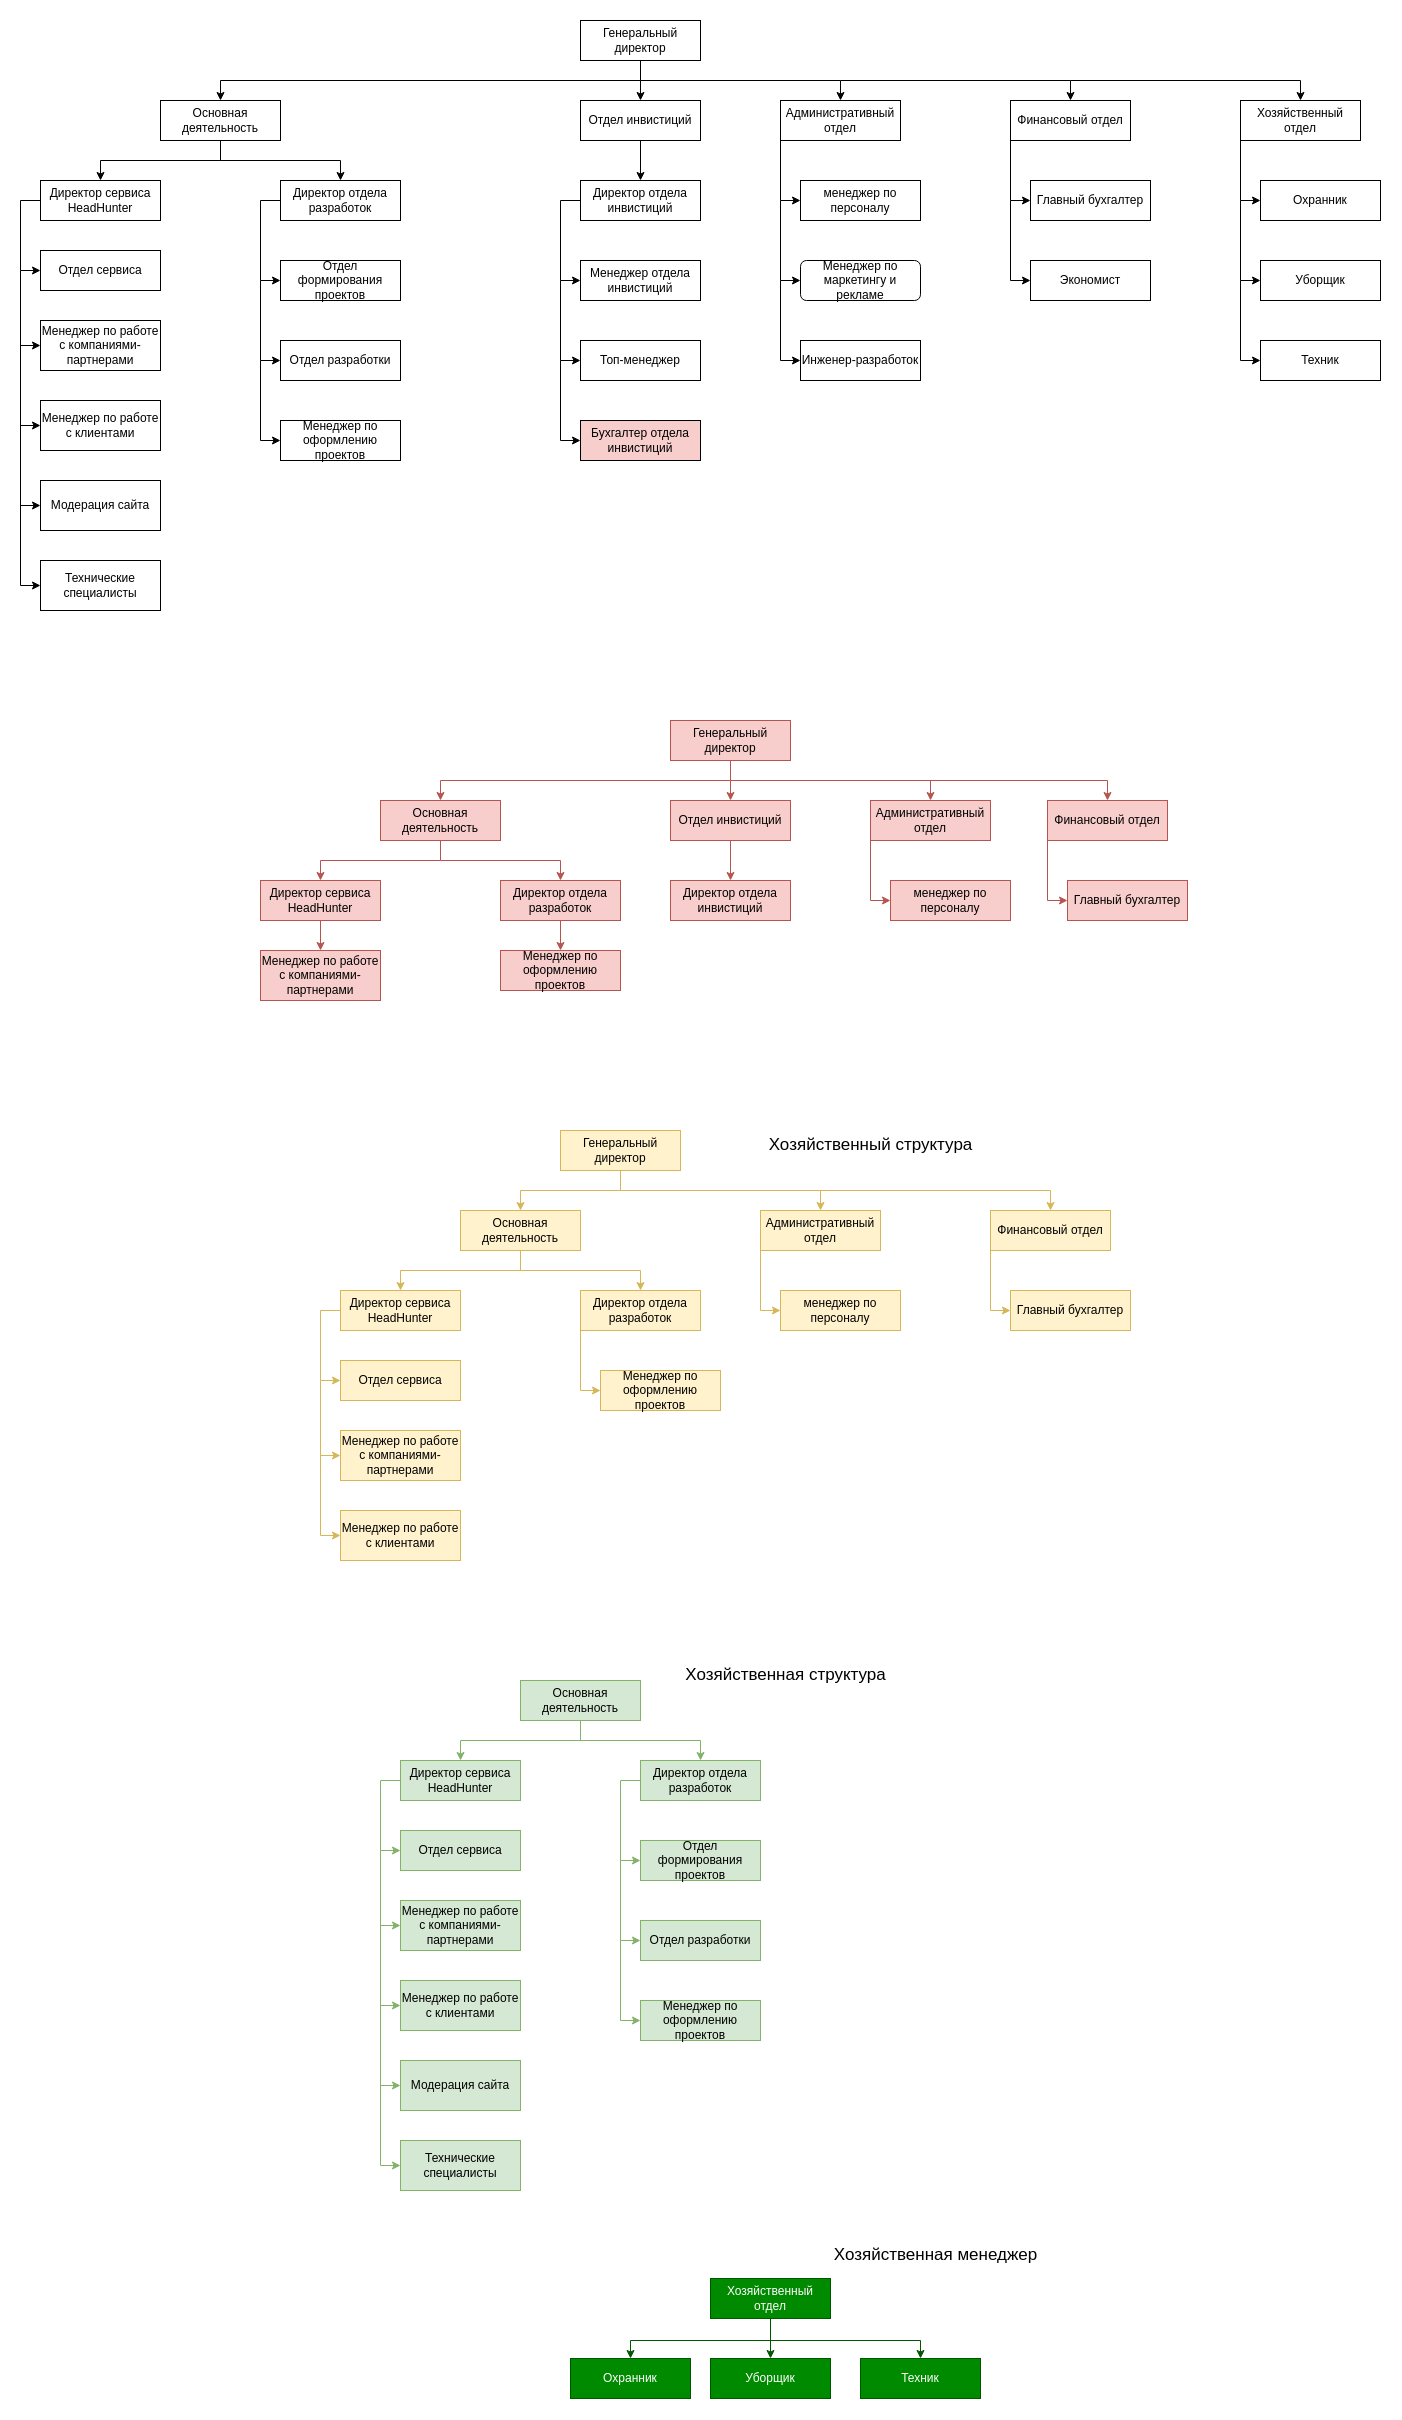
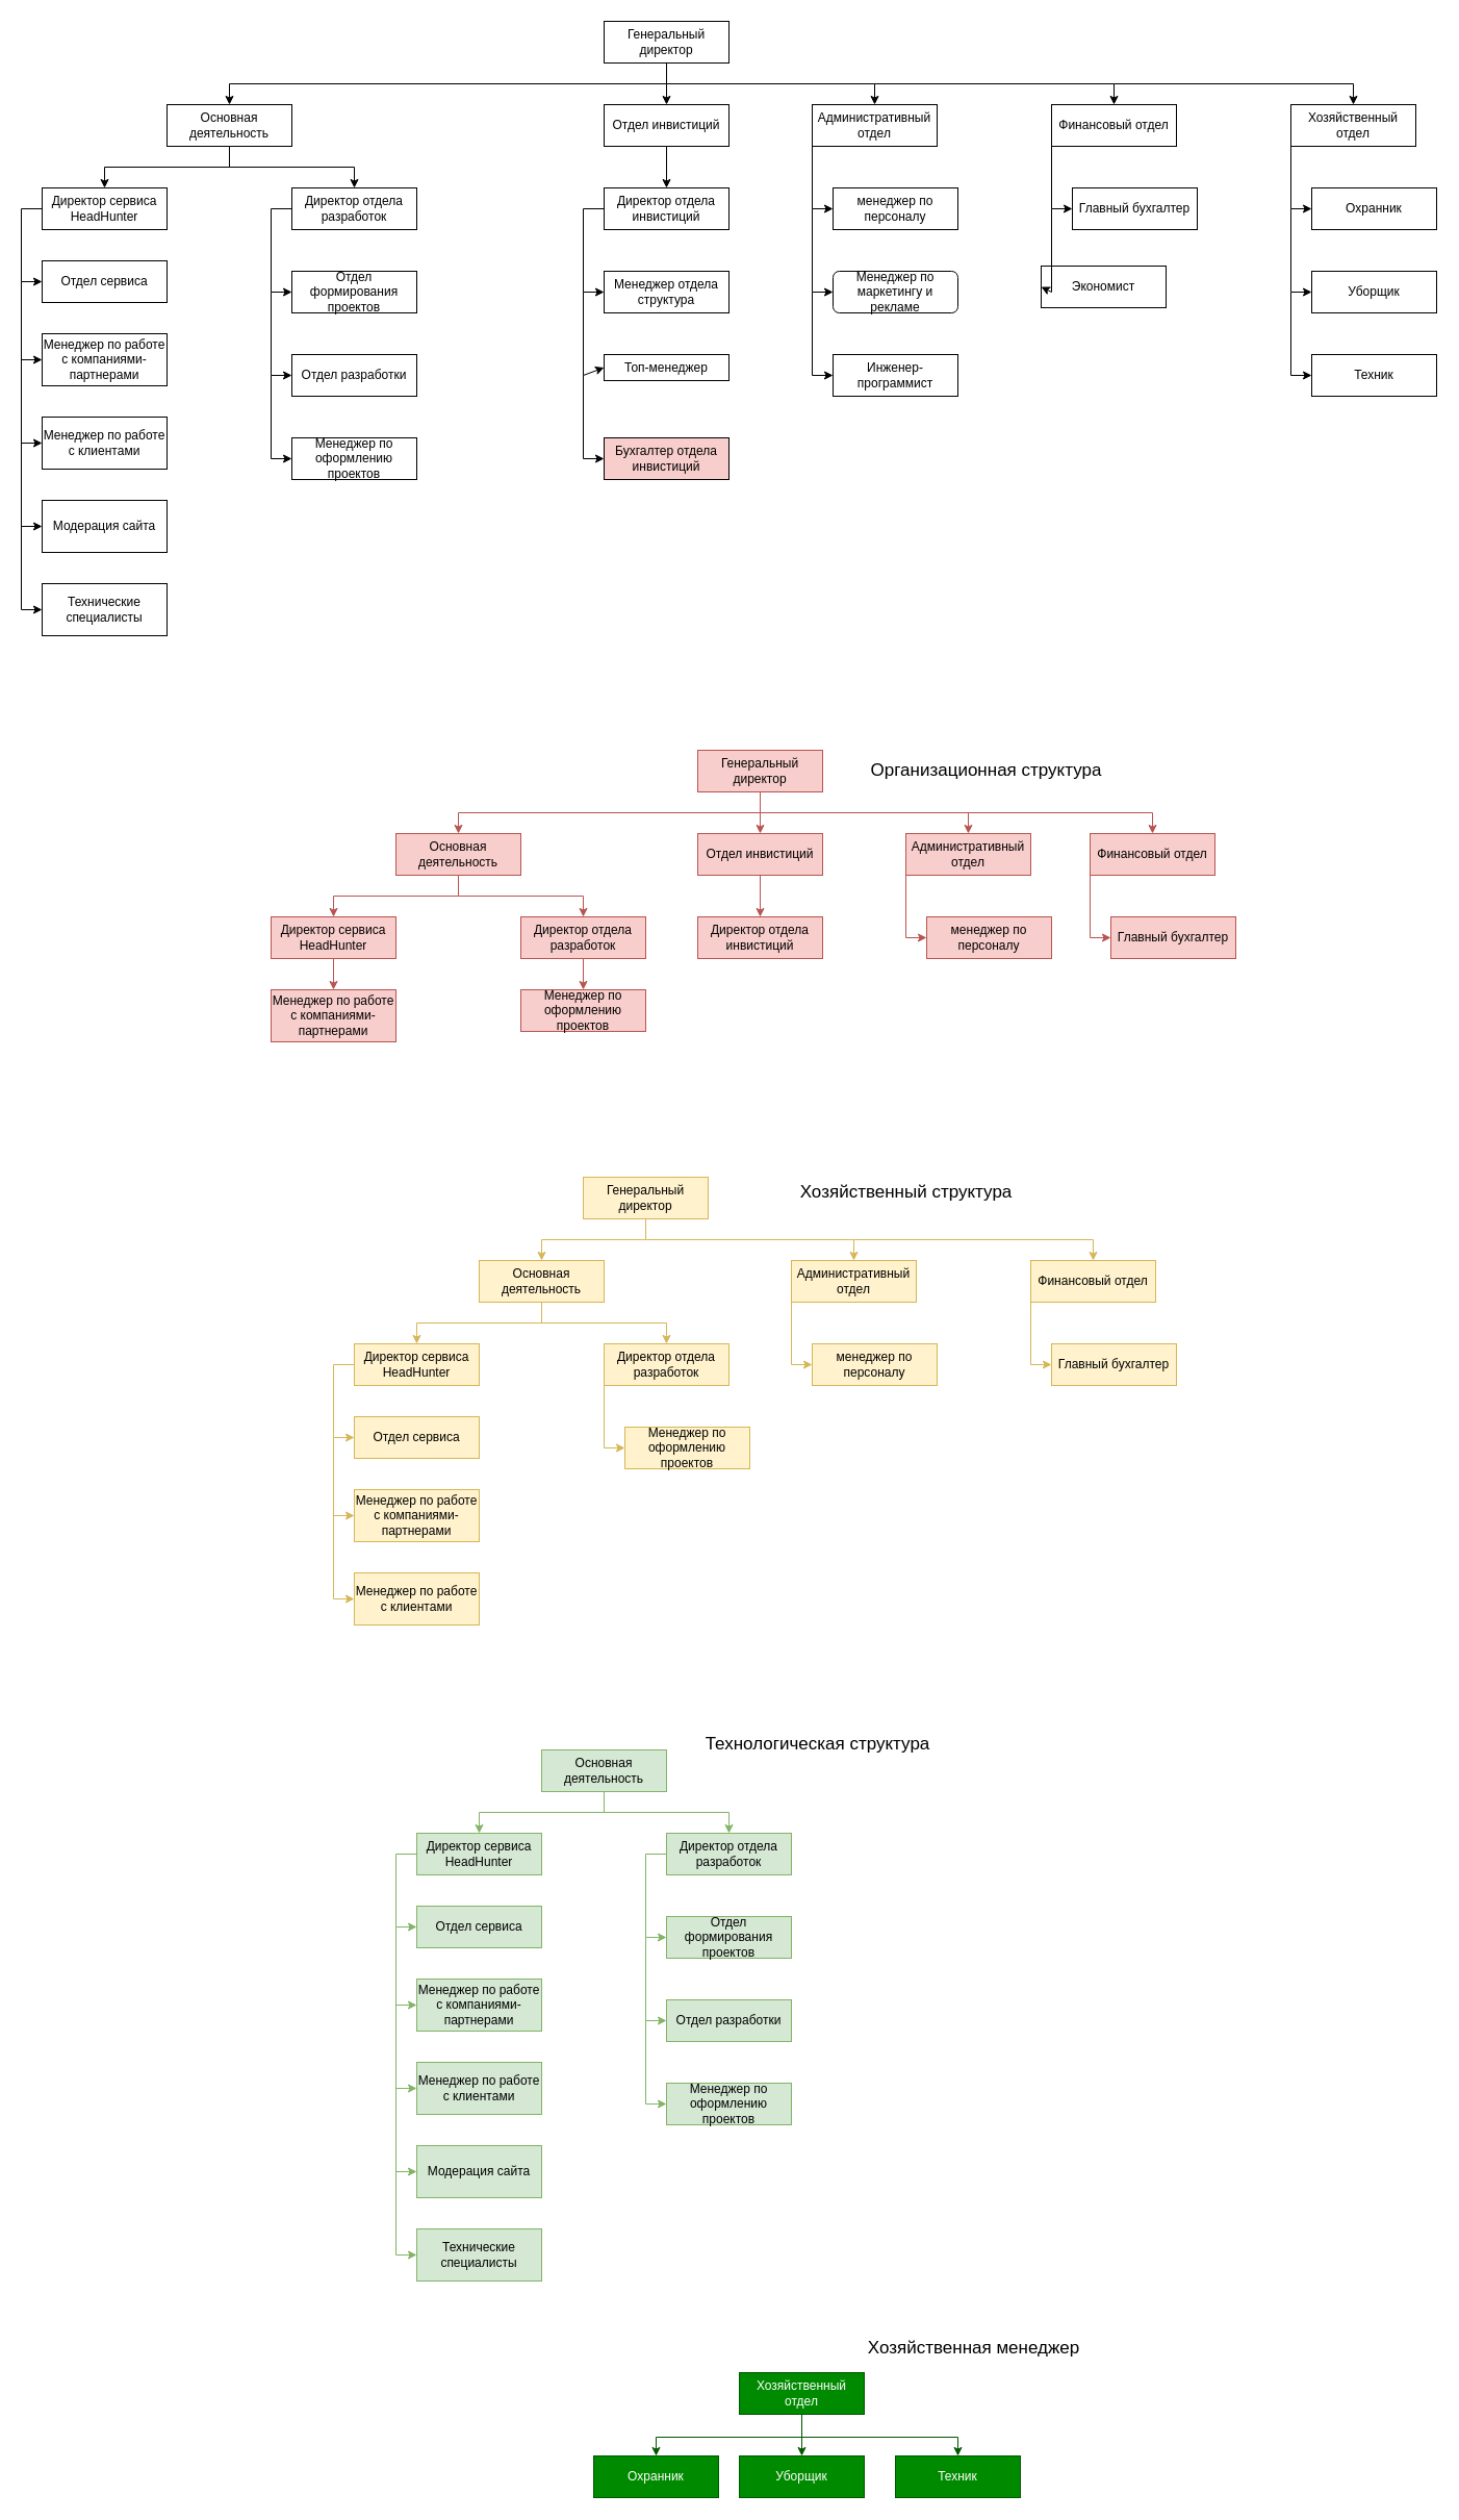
- <mxCell id="27" value="Менеджер отдела инвистиций" style="rounded=0;whiteSpace=wrap;html=1;" vertex="1" parent="1"><mxGeometry x="580" y="260" width="120" height="40" as="geometry" /></mxCell>
+ <mxCell id="27" value="Менеджер отдела структура" style="rounded=0;whiteSpace=wrap;html=1;" vertex="1" parent="1"><mxGeometry x="580" y="260" width="120" height="40" as="geometry" /></mxCell>
- <mxCell id="46" value="Экономист" style="rounded=0;whiteSpace=wrap;html=1;" vertex="1" parent="1"><mxGeometry x="1030" y="260" width="120" height="40" as="geometry" /></mxCell>
+ <mxCell id="46" value="Экономист" style="rounded=0;whiteSpace=wrap;html=1;" vertex="1" parent="1"><mxGeometry x="1000" y="255" width="120" height="40" as="geometry" /></mxCell>
- <mxCell id="28" value="Топ-менеджер" style="rounded=0;whiteSpace=wrap;html=1;" vertex="1" parent="1"><mxGeometry x="580" y="340" width="120" height="40" as="geometry" /></mxCell>
+ <mxCell id="28" value="Топ-менеджер" style="rounded=0;whiteSpace=wrap;html=1;" vertex="1" parent="1"><mxGeometry x="580" y="340" width="120" height="25" as="geometry" /></mxCell>
- <mxCell id="38" value="Инженер-разработок" style="rounded=0;whiteSpace=wrap;html=1;" vertex="1" parent="1"><mxGeometry x="800" y="340" width="120" height="40" as="geometry" /></mxCell>
+ <mxCell id="38" value="Инженер-программист" style="rounded=0;whiteSpace=wrap;html=1;" vertex="1" parent="1"><mxGeometry x="800" y="340" width="120" height="40" as="geometry" /></mxCell>
+ <mxCell id="80" value="Организационная структура" style="text;html=1;align=center;verticalAlign=middle;resizable=0;points=[];autosize=1;strokeColor=none;fillColor=none;fontSize=17;" vertex="1" parent="1"><mxGeometry x="827" y="725" width="240" height="30" as="geometry" /></mxCell>
- <mxCell id="126" value="Хозяйственная структура" style="text;html=1;align=center;verticalAlign=middle;resizable=0;points=[];autosize=1;strokeColor=none;fillColor=none;fontSize=17;" vertex="1" parent="1"><mxGeometry x="670" y="1660" width="230" height="30" as="geometry" /></mxCell>
+ <mxCell id="126" value="Технологическая структура" style="text;html=1;align=center;verticalAlign=middle;resizable=0;points=[];autosize=1;strokeColor=none;fillColor=none;fontSize=17;" vertex="1" parent="1"><mxGeometry x="670" y="1660" width="230" height="30" as="geometry" /></mxCell>
